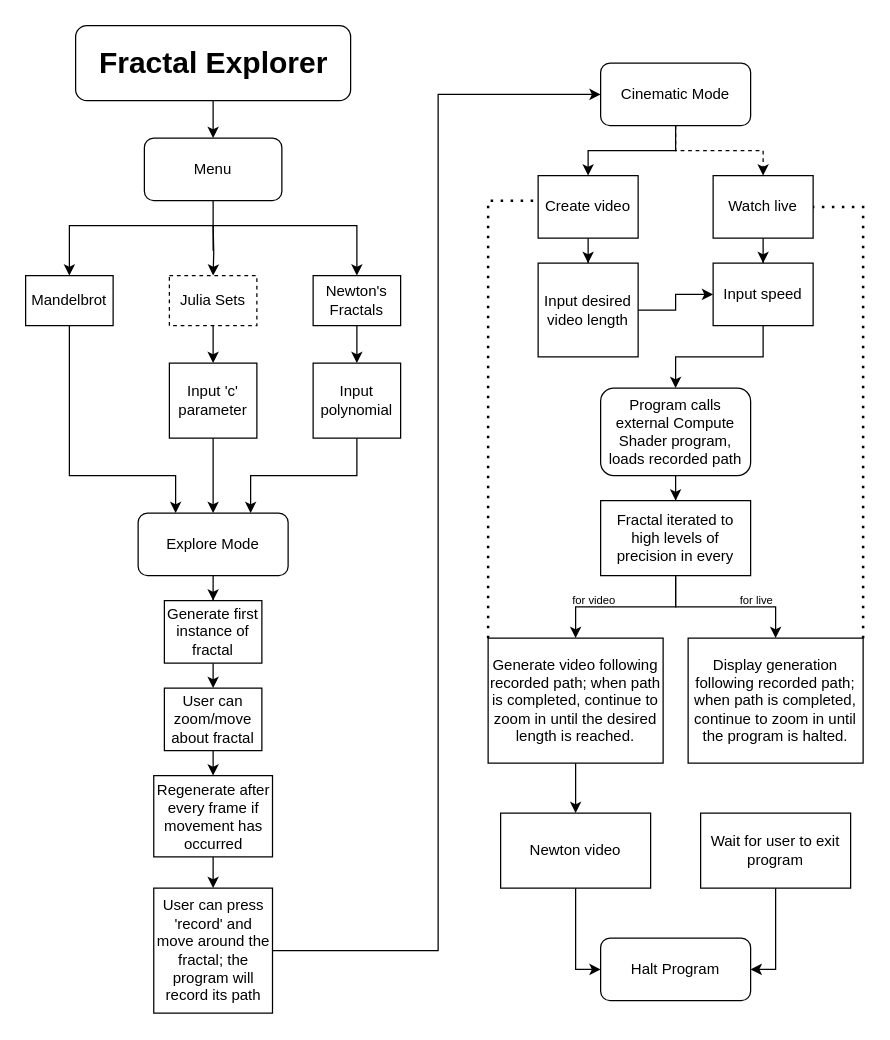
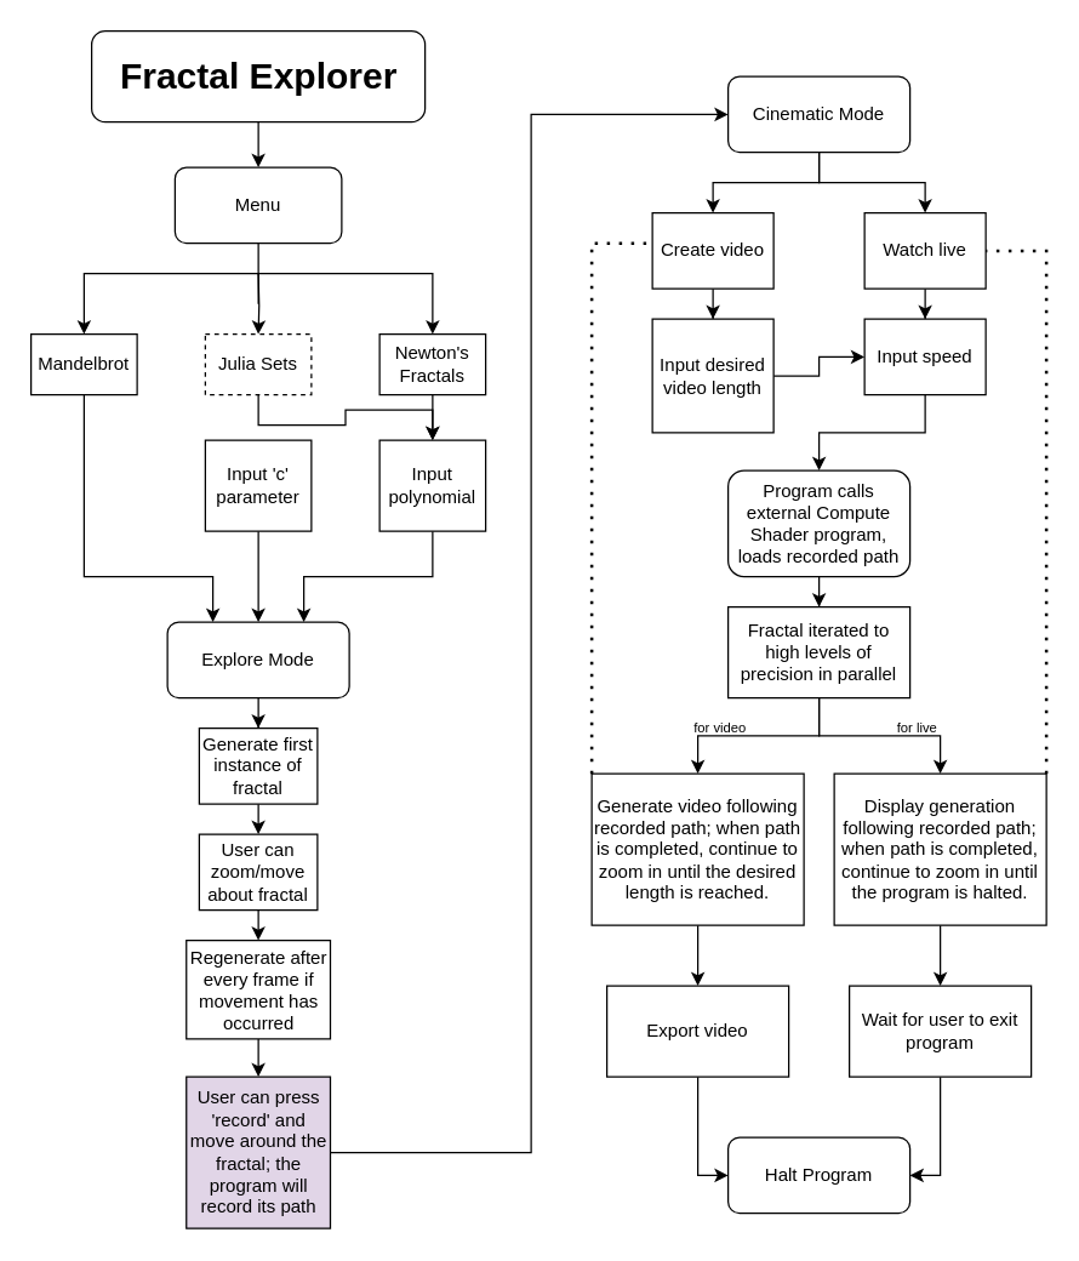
- <mxCell id="31" style="edgeStyle=orthogonalEdgeStyle;rounded=0;orthogonalLoop=1;jettySize=auto;html=1;entryX=0.5;entryY=0;entryDx=0;entryDy=0;dashed=1;" parent="1" source="32" target="38" edge="1"><mxGeometry relative="1" as="geometry"><Array as="points"><mxPoint x="540" y="120" /><mxPoint x="610" y="120" /></Array></mxGeometry></mxCell>
+ <mxCell id="31" style="edgeStyle=orthogonalEdgeStyle;rounded=0;orthogonalLoop=1;jettySize=auto;html=1;entryX=0.5;entryY=0;entryDx=0;entryDy=0;" parent="1" source="32" target="38" edge="1"><mxGeometry relative="1" as="geometry"><Array as="points"><mxPoint x="540" y="120" /><mxPoint x="610" y="120" /></Array></mxGeometry></mxCell>
- <mxCell id="10" style="edgeStyle=orthogonalEdgeStyle;rounded=0;orthogonalLoop=1;jettySize=auto;html=1;exitX=0.5;exitY=1;exitDx=0;exitDy=0;entryX=0.5;entryY=0;entryDx=0;entryDy=0;" parent="1" source="11" target="13" edge="1"><mxGeometry relative="1" as="geometry" /></mxCell>
+ <mxCell id="10" style="edgeStyle=orthogonalEdgeStyle;rounded=0;orthogonalLoop=1;jettySize=auto;html=1;exitX=0.5;exitY=1;exitDx=0;exitDy=0;" parent="1" source="11" target="15" edge="1"><mxGeometry relative="1" as="geometry" /></mxCell>
- <mxCell id="41" value="Fractal iterated to high levels of precision in every" style="rounded=0;whiteSpace=wrap;html=1;" parent="1" vertex="1"><mxGeometry x="480" y="400" width="120" height="60" as="geometry" /></mxCell>
+ <mxCell id="41" value="Fractal iterated to high levels of precision in parallel" style="rounded=0;whiteSpace=wrap;html=1;" parent="1" vertex="1"><mxGeometry x="480" y="400" width="120" height="60" as="geometry" /></mxCell>
+ <mxCell id="44" style="edgeStyle=orthogonalEdgeStyle;rounded=0;orthogonalLoop=1;jettySize=auto;html=1;entryX=0.5;entryY=0;entryDx=0;entryDy=0;fontSize=12;" parent="1" source="45" target="57" edge="1"><mxGeometry relative="1" as="geometry" /></mxCell>
- <mxCell id="55" value="&lt;font style=&quot;font-size: 12px;&quot;&gt;Newton video&lt;/font&gt;" style="rounded=0;whiteSpace=wrap;html=1;fontSize=12;" parent="1" vertex="1"><mxGeometry x="400" y="650" width="120" height="60" as="geometry" /></mxCell>
+ <mxCell id="55" value="&lt;font style=&quot;font-size: 12px;&quot;&gt;Export video&lt;/font&gt;" style="rounded=0;whiteSpace=wrap;html=1;fontSize=12;" parent="1" vertex="1"><mxGeometry x="400" y="650" width="120" height="60" as="geometry" /></mxCell>
- <mxCell id="29" value="User can press 'record' and move around the fractal; the program will record its path" style="rounded=0;whiteSpace=wrap;html=1;" parent="1" vertex="1"><mxGeometry x="122.5" y="710" width="95" height="100" as="geometry" /></mxCell>
+ <mxCell id="29" value="User can press 'record' and move around the fractal; the program will record its path" style="rounded=0;whiteSpace=wrap;html=1;fillColor=#e1d5e7;" parent="1" vertex="1"><mxGeometry x="122.5" y="710" width="95" height="100" as="geometry" /></mxCell>
